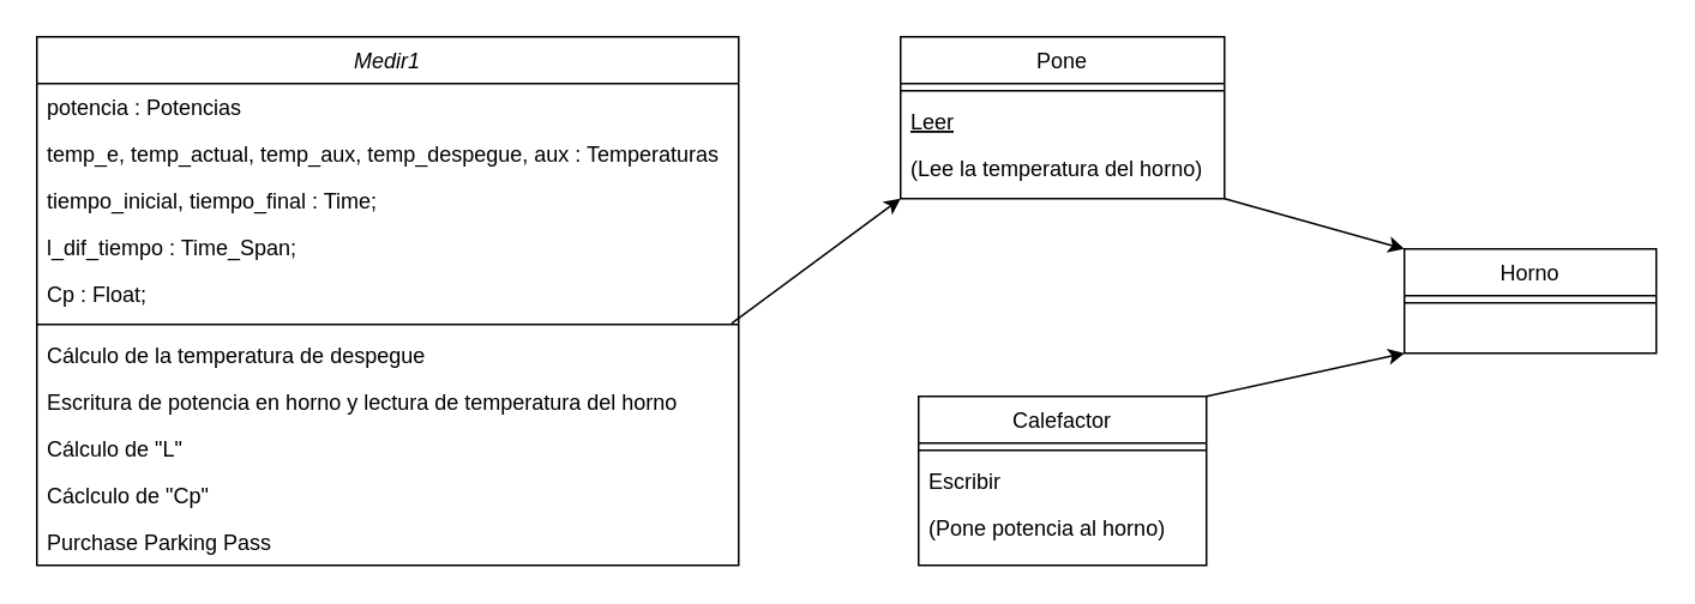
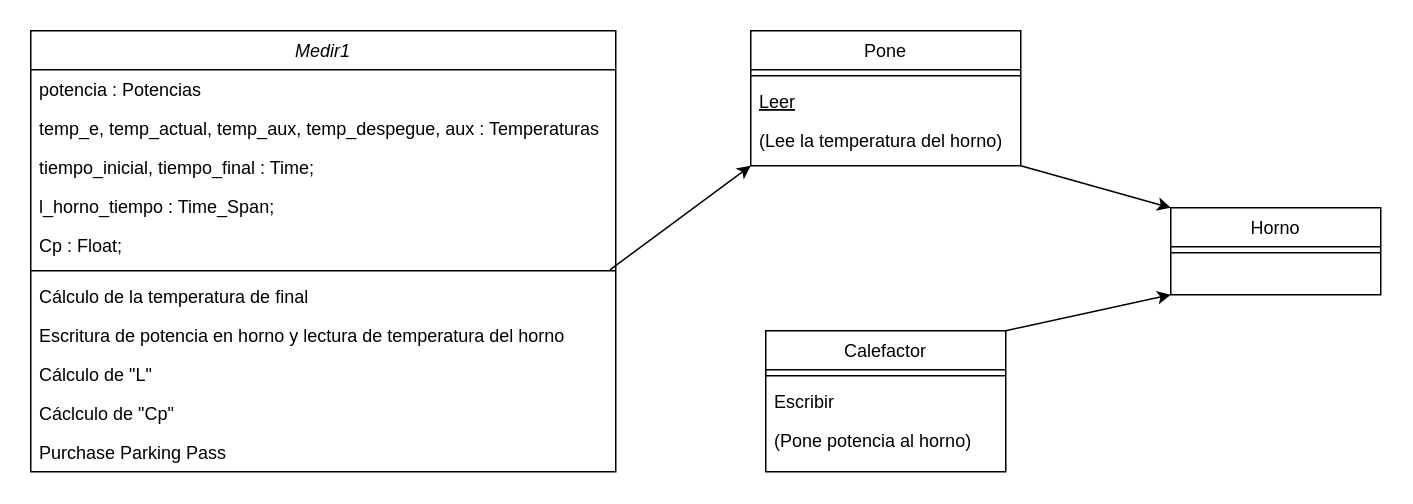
- <mxCell id="6" value="l_dif_tiempo : Time_Span;" style="text;align=left;verticalAlign=top;spacingLeft=4;spacingRight=4;overflow=hidden;rotatable=0;points=[[0,0.5],[1,0.5]];portConstraint=eastwest;rounded=0;shadow=0;html=0;" parent="2" vertex="1"><mxGeometry y="104" width="390" height="26" as="geometry" /></mxCell>
+ <mxCell id="6" value="l_horno_tiempo : Time_Span;" style="text;align=left;verticalAlign=top;spacingLeft=4;spacingRight=4;overflow=hidden;rotatable=0;points=[[0,0.5],[1,0.5]];portConstraint=eastwest;rounded=0;shadow=0;html=0;" parent="2" vertex="1"><mxGeometry y="104" width="390" height="26" as="geometry" /></mxCell>
- <mxCell id="9" value="Cálculo de la temperatura de despegue" style="text;align=left;verticalAlign=top;spacingLeft=4;spacingRight=4;overflow=hidden;rotatable=0;points=[[0,0.5],[1,0.5]];portConstraint=eastwest;" parent="2" vertex="1"><mxGeometry y="164" width="390" height="26" as="geometry" /></mxCell>
+ <mxCell id="9" value="Cálculo de la temperatura de final" style="text;align=left;verticalAlign=top;spacingLeft=4;spacingRight=4;overflow=hidden;rotatable=0;points=[[0,0.5],[1,0.5]];portConstraint=eastwest;" parent="2" vertex="1"><mxGeometry y="164" width="390" height="26" as="geometry" /></mxCell>
